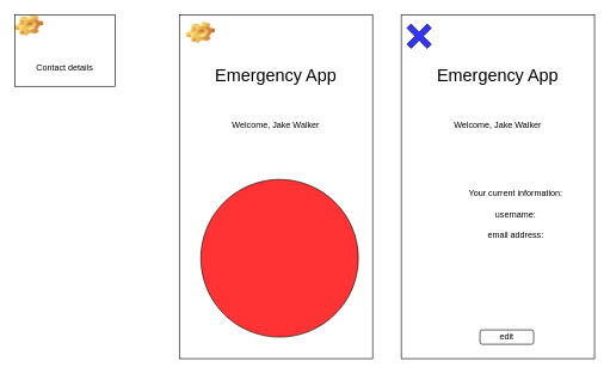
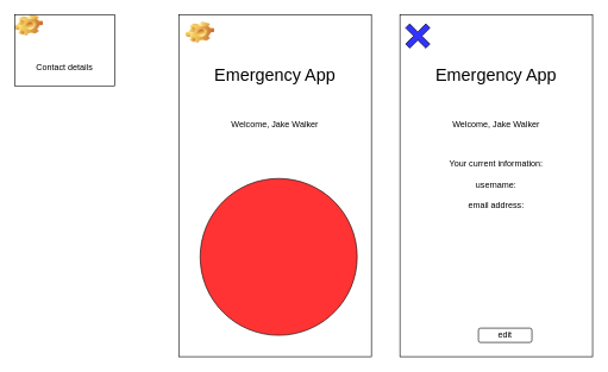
- <mxCell id="10" value="&lt;font style=&quot;font-size: 12px&quot;&gt;Your current information:&lt;br&gt;username:&lt;br&gt;email address:&lt;br&gt;&lt;/font&gt;" style="text;html=1;strokeColor=none;fillColor=none;align=center;verticalAlign=middle;whiteSpace=wrap;rounded=0;fontSize=24;" vertex="1" parent="1"><mxGeometry x="630" y="240" width="180" height="110" as="geometry" /></mxCell>
+ <mxCell id="10" value="&lt;font style=&quot;font-size: 12px&quot;&gt;Your current information:&lt;br&gt;username:&lt;br&gt;email address:&lt;br&gt;&lt;/font&gt;" style="text;html=1;strokeColor=none;fillColor=none;align=center;verticalAlign=middle;whiteSpace=wrap;rounded=0;fontSize=24;" vertex="1" parent="1"><mxGeometry x="605" y="200" width="180" height="110" as="geometry" /></mxCell>
